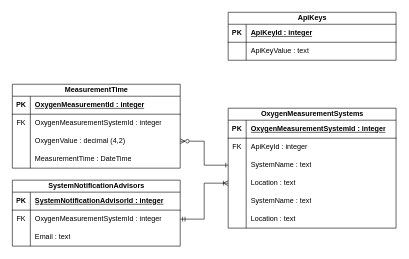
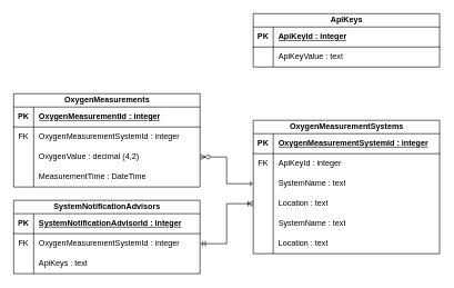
- <mxCell id="2" value="MeasurementTime" style="shape=table;startSize=20;container=1;collapsible=1;childLayout=tableLayout;fixedRows=1;rowLines=0;fontStyle=1;align=center;resizeLast=1;html=1;" parent="1" vertex="1"><mxGeometry x="20" y="140" width="280" height="140.0" as="geometry" /></mxCell>
+ <mxCell id="2" value="OxygenMeasurements" style="shape=table;startSize=20;container=1;collapsible=1;childLayout=tableLayout;fixedRows=1;rowLines=0;fontStyle=1;align=center;resizeLast=1;html=1;" parent="1" vertex="1"><mxGeometry x="20" y="140" width="280" height="140.0" as="geometry" /></mxCell>
- <mxCell id="51" value="Email : text" style="shape=partialRectangle;connectable=0;fillColor=none;top=0;left=0;bottom=0;right=0;align=left;spacingLeft=6;overflow=hidden;whiteSpace=wrap;html=1;" parent="49" vertex="1"><mxGeometry x="30" width="250" height="30" as="geometry"><mxRectangle width="250" height="30" as="alternateBounds" /></mxGeometry></mxCell>
+ <mxCell id="51" value="ApiKeys : text" style="shape=partialRectangle;connectable=0;fillColor=none;top=0;left=0;bottom=0;right=0;align=left;spacingLeft=6;overflow=hidden;whiteSpace=wrap;html=1;" parent="49" vertex="1"><mxGeometry x="30" width="250" height="30" as="geometry"><mxRectangle width="250" height="30" as="alternateBounds" /></mxGeometry></mxCell>
